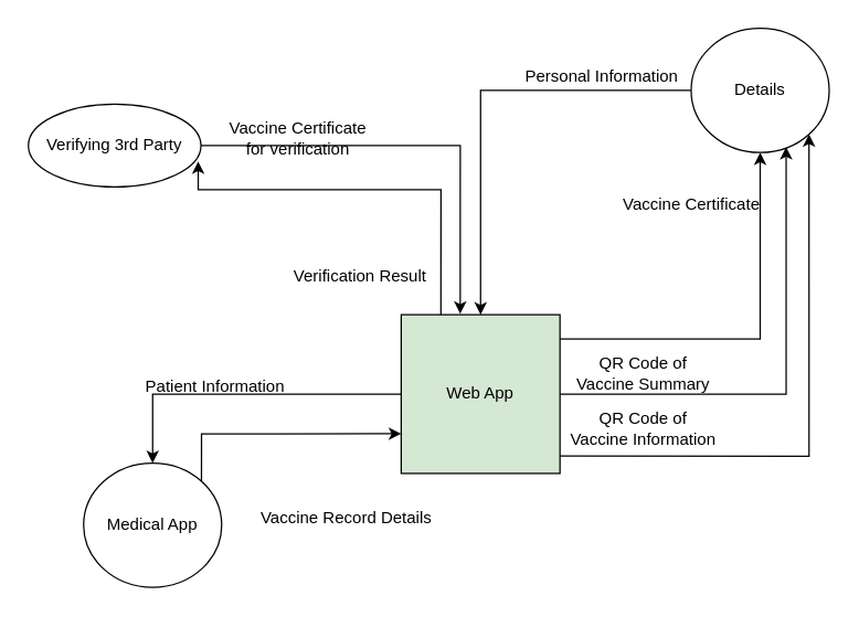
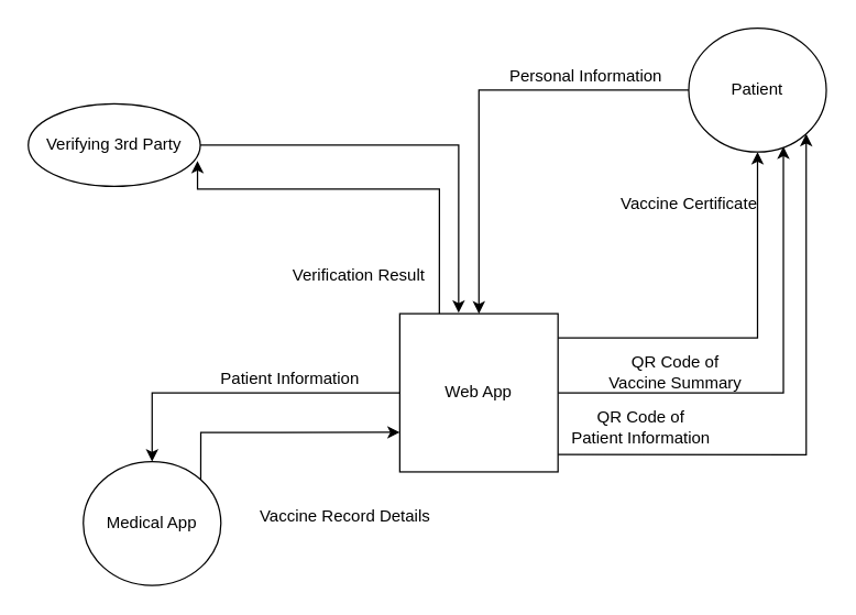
- <mxCell id="13" value="Personal Information" style="text;html=1;align=center;verticalAlign=middle;resizable=0;points=[];autosize=1;strokeColor=none;fillColor=none;" vertex="1" parent="1"><mxGeometry x="370" y="45" width="130" height="20" as="geometry" /></mxCell>
+ <mxCell id="13" value="Personal Information" style="text;html=1;align=center;verticalAlign=middle;resizable=0;points=[];autosize=1;strokeColor=none;fillColor=none;" vertex="1" parent="1"><mxGeometry x="360" y="45" width="130" height="20" as="geometry" /></mxCell>
- <mxCell id="8" value="Details" style="ellipse;whiteSpace=wrap;html=1;" vertex="1" parent="1"><mxGeometry x="500" y="20" width="100" height="90" as="geometry" /></mxCell>
+ <mxCell id="8" value="Patient" style="ellipse;whiteSpace=wrap;html=1;" vertex="1" parent="1"><mxGeometry x="500" y="20" width="100" height="90" as="geometry" /></mxCell>
- <mxCell id="18" value="Vaccine Certificate &lt;br&gt;for verification" style="text;html=1;align=center;verticalAlign=middle;resizable=0;points=[];autosize=1;strokeColor=none;fillColor=none;" vertex="1" parent="1"><mxGeometry x="160" y="85" width="110" height="30" as="geometry" /></mxCell>
- <mxCell id="15" value="QR Code of &lt;br&gt;Vaccine Summary" style="text;html=1;align=center;verticalAlign=middle;resizable=0;points=[];autosize=1;strokeColor=none;fillColor=none;" vertex="1" parent="1"><mxGeometry x="410" y="255" width="110" height="30" as="geometry" /></mxCell>
+ <mxCell id="15" value="QR Code of &lt;br&gt;Vaccine Summary" style="text;html=1;align=center;verticalAlign=middle;resizable=0;points=[];autosize=1;strokeColor=none;fillColor=none;" vertex="1" parent="1"><mxGeometry x="435" y="255" width="110" height="30" as="geometry" /></mxCell>
- <mxCell id="20" value="Patient Information" style="text;html=1;align=center;verticalAlign=middle;resizable=0;points=[];autosize=1;strokeColor=none;fillColor=none;" vertex="1" parent="1"><mxGeometry x="95" y="270" width="120" height="20" as="geometry" /></mxCell>
+ <mxCell id="20" value="Patient Information" style="text;html=1;align=center;verticalAlign=middle;resizable=0;points=[];autosize=1;strokeColor=none;fillColor=none;" vertex="1" parent="1"><mxGeometry x="150" y="265" width="120" height="20" as="geometry" /></mxCell>
- <mxCell id="6" value="Web App" style="whiteSpace=wrap;html=1;aspect=fixed;fillColor=#d5e8d4;" vertex="1" parent="1"><mxGeometry x="290" y="227.5" width="115" height="115" as="geometry" /></mxCell>
+ <mxCell id="6" value="Web App" style="whiteSpace=wrap;html=1;aspect=fixed;" vertex="1" parent="1"><mxGeometry x="290" y="227.5" width="115" height="115" as="geometry" /></mxCell>
- <mxCell id="17" value="QR Code of &lt;br&gt;Vaccine Information" style="text;html=1;align=center;verticalAlign=middle;resizable=0;points=[];autosize=1;strokeColor=none;fillColor=none;" vertex="1" parent="1"><mxGeometry x="405" y="295" width="120" height="30" as="geometry" /></mxCell>
+ <mxCell id="17" value="QR Code of &lt;br&gt;Patient Information" style="text;html=1;align=center;verticalAlign=middle;resizable=0;points=[];autosize=1;strokeColor=none;fillColor=none;" vertex="1" parent="1"><mxGeometry x="405" y="295" width="120" height="30" as="geometry" /></mxCell>
